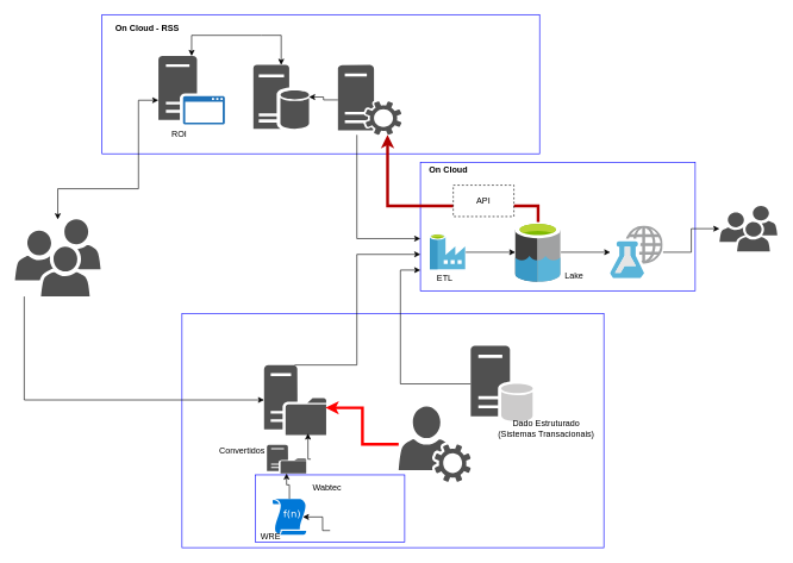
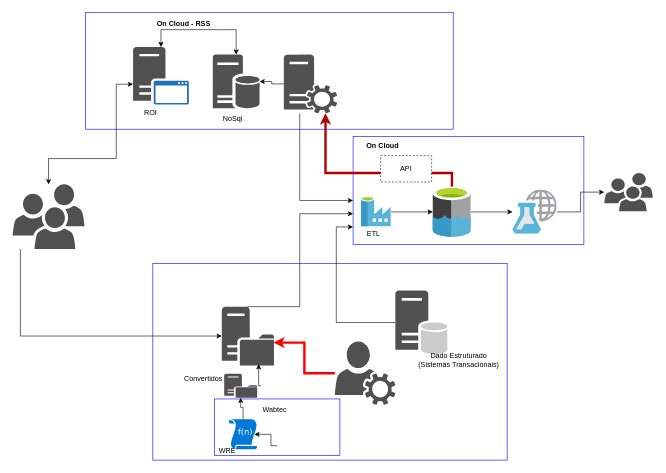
- <mxCell id="23" value="On Cloud - RSS" style="text;html=1;resizable=0;autosize=1;align=center;verticalAlign=middle;points=[];fillColor=none;strokeColor=none;rounded=0;fontStyle=1" parent="1" vertex="1"><mxGeometry x="155" y="31" width="99" height="18" as="geometry" /></mxCell>
+ <mxCell id="23" value="On Cloud - RSS" style="text;html=1;resizable=0;autosize=1;align=center;verticalAlign=middle;points=[];fillColor=none;strokeColor=none;rounded=0;fontStyle=1" parent="1" vertex="1"><mxGeometry x="255" y="31" width="99" height="18" as="geometry" /></mxCell>
+ <mxCell id="33" value="NoSql" style="text;html=1;resizable=0;autosize=1;align=center;verticalAlign=middle;points=[];fillColor=none;strokeColor=none;rounded=0;" vertex="1" parent="1"><mxGeometry x="365" y="188.5" width="43" height="18" as="geometry" /></mxCell>
- <mxCell id="24" value="On Cloud" style="text;html=1;resizable=0;autosize=1;align=center;verticalAlign=middle;points=[];fillColor=none;strokeColor=none;rounded=0;fontStyle=1" parent="1" vertex="1"><mxGeometry x="594.5" y="229" width="64" height="18" as="geometry" /></mxCell>
+ <mxCell id="24" value="On Cloud" style="text;html=1;resizable=0;autosize=1;align=center;verticalAlign=middle;points=[];fillColor=none;strokeColor=none;rounded=0;fontStyle=1" parent="1" vertex="1"><mxGeometry x="604.5" y="234" width="64" height="18" as="geometry" /></mxCell>
- <mxCell id="45" value="Lake" style="text;html=1;resizable=0;autosize=1;align=center;verticalAlign=middle;points=[];fillColor=none;strokeColor=none;rounded=0;" vertex="1" parent="1"><mxGeometry x="784.84" y="378" width="36" height="18" as="geometry" /></mxCell>
